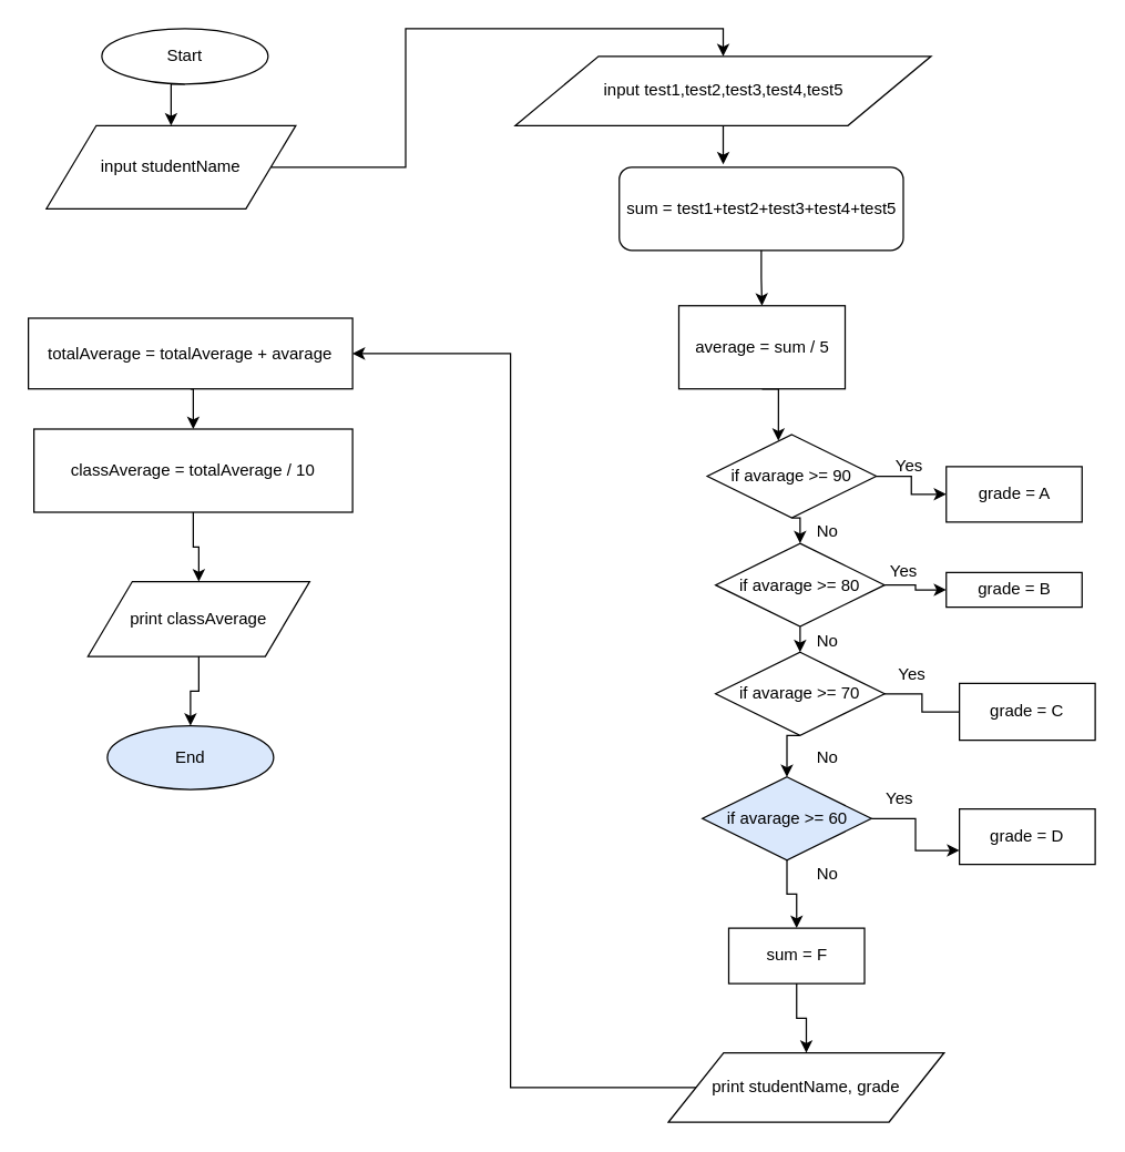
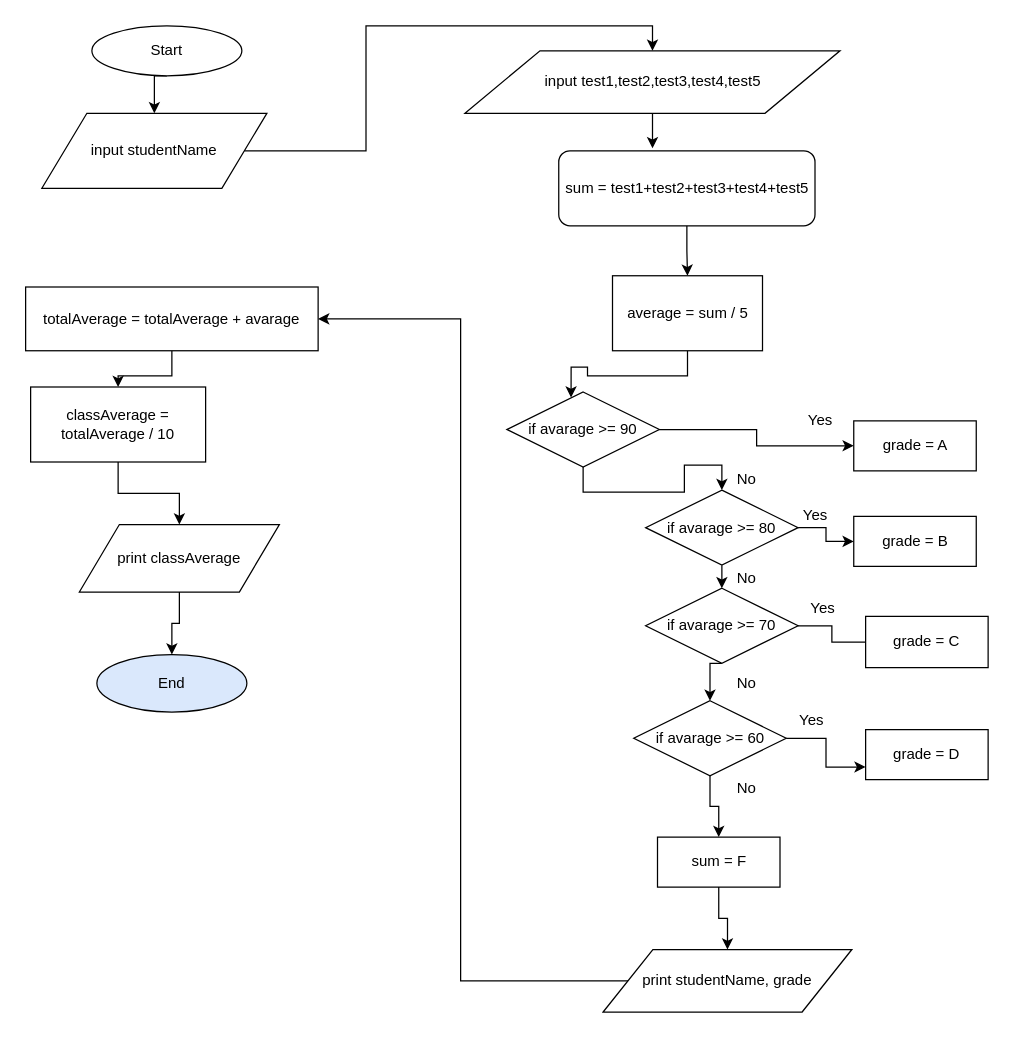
- <mxCell id="41" value="&lt;span style=&quot;font-size: 12px&quot;&gt;classAverage = totalAverage / 10&lt;/span&gt;" style="rounded=0;whiteSpace=wrap;html=1;" vertex="1" parent="1"><mxGeometry x="24" y="309" width="230" height="60" as="geometry" /></mxCell>
+ <mxCell id="41" value="&lt;span style=&quot;font-size: 12px&quot;&gt;classAverage = totalAverage / 10&lt;/span&gt;" style="rounded=0;whiteSpace=wrap;html=1;" vertex="1" parent="1"><mxGeometry x="24" y="309" width="140" height="60" as="geometry" /></mxCell>
- <mxCell id="10" value="if avarage &amp;gt;= 90" style="rhombus;whiteSpace=wrap;html=1;" vertex="1" parent="1"><mxGeometry x="510" y="313" width="122" height="60" as="geometry" /></mxCell>
+ <mxCell id="10" value="if avarage &amp;gt;= 90" style="rhombus;whiteSpace=wrap;html=1;" vertex="1" parent="1"><mxGeometry x="405" y="313" width="122" height="60" as="geometry" /></mxCell>
- <mxCell id="21" value="grade = B" style="shape=parallelogram;perimeter=parallelogramPerimeter;whiteSpace=wrap;html=1;size=0;" vertex="1" parent="1"><mxGeometry x="682.5" y="412.5" width="98" height="25" as="geometry" /></mxCell>
+ <mxCell id="21" value="grade = B" style="shape=parallelogram;perimeter=parallelogramPerimeter;whiteSpace=wrap;html=1;size=0;" vertex="1" parent="1"><mxGeometry x="682.5" y="412.5" width="98" height="40" as="geometry" /></mxCell>
- <mxCell id="20" value="if avarage &amp;gt;= 60" style="rhombus;whiteSpace=wrap;html=1;fillColor=#dae8fc;" vertex="1" parent="1"><mxGeometry x="506.5" y="560" width="122" height="60" as="geometry" /></mxCell>
+ <mxCell id="20" value="if avarage &amp;gt;= 60" style="rhombus;whiteSpace=wrap;html=1;" vertex="1" parent="1"><mxGeometry x="506.5" y="560" width="122" height="60" as="geometry" /></mxCell>
